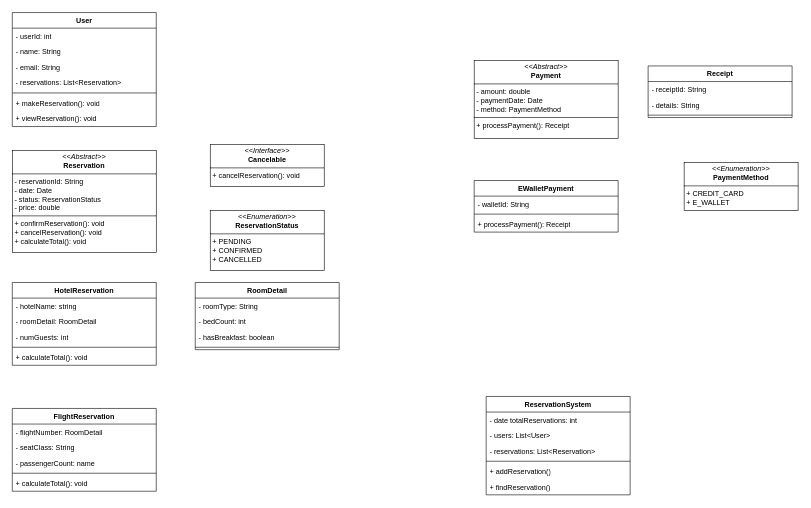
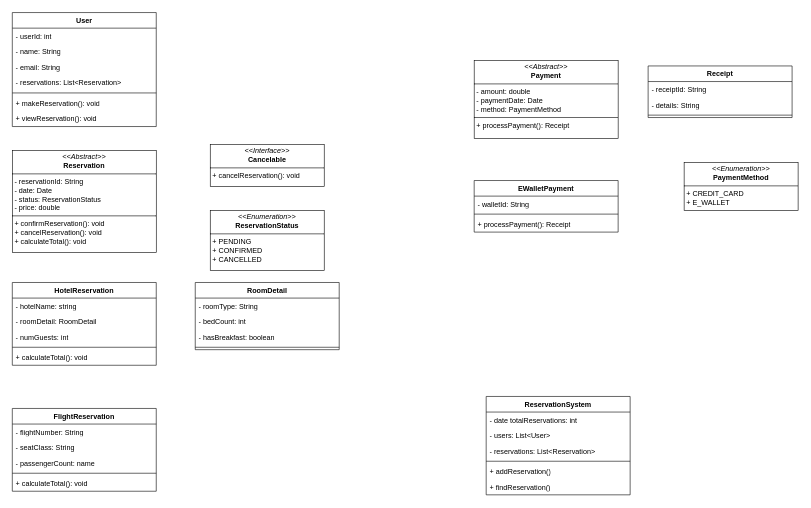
- <mxCell id="24" value="- flightNumber: RoomDetail" style="text;strokeColor=none;fillColor=none;align=left;verticalAlign=top;spacingLeft=4;spacingRight=4;overflow=hidden;rotatable=0;points=[[0,0.5],[1,0.5]];portConstraint=eastwest;whiteSpace=wrap;html=1;" vertex="1" parent="23"><mxGeometry y="26" width="240" height="26" as="geometry" /></mxCell>
+ <mxCell id="24" value="- flightNumber: String" style="text;strokeColor=none;fillColor=none;align=left;verticalAlign=top;spacingLeft=4;spacingRight=4;overflow=hidden;rotatable=0;points=[[0,0.5],[1,0.5]];portConstraint=eastwest;whiteSpace=wrap;html=1;" vertex="1" parent="23"><mxGeometry y="26" width="240" height="26" as="geometry" /></mxCell>
